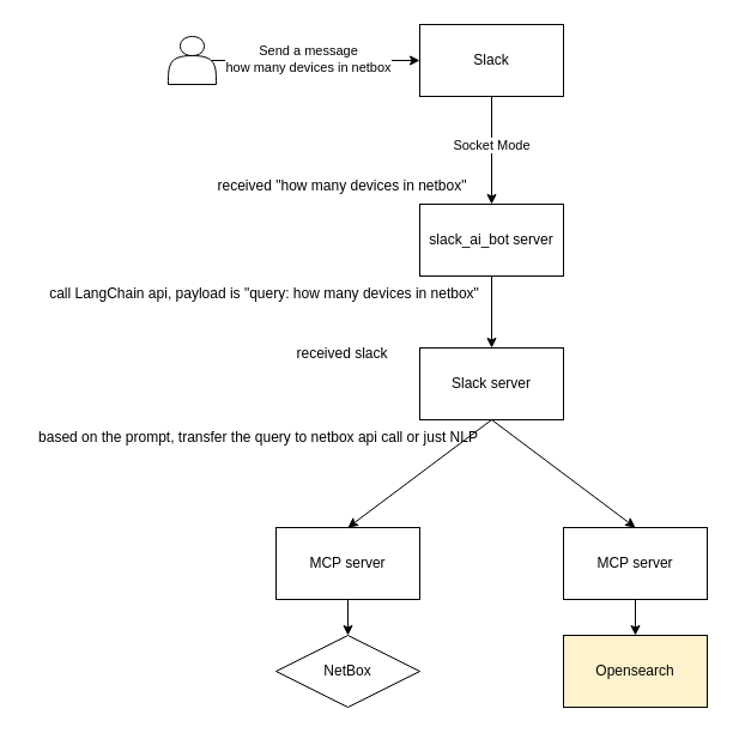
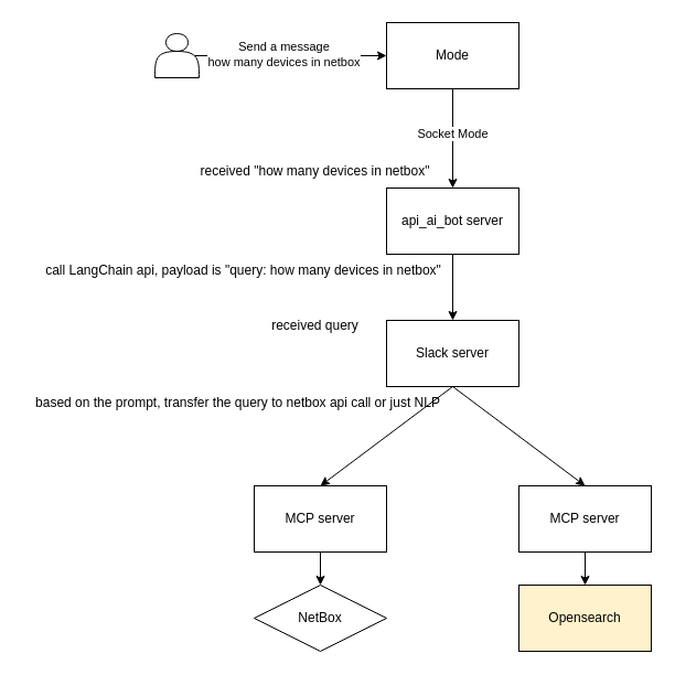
- <mxCell id="9" value="Slack" style="whiteSpace=wrap;html=1;" vertex="1" parent="1"><mxGeometry x="350" y="20" width="120" height="60" as="geometry" /></mxCell>
+ <mxCell id="9" value="Mode" style="whiteSpace=wrap;html=1;" vertex="1" parent="1"><mxGeometry x="350" y="20" width="120" height="60" as="geometry" /></mxCell>
- <mxCell id="3" value="slack_ai_bot server" style="whiteSpace=wrap;html=1;" vertex="1" parent="1"><mxGeometry x="350" y="170" width="120" height="60" as="geometry" /></mxCell>
+ <mxCell id="3" value="api_ai_bot server" style="whiteSpace=wrap;html=1;" vertex="1" parent="1"><mxGeometry x="350" y="170" width="120" height="60" as="geometry" /></mxCell>
- <mxCell id="21" value="received slack" style="text;html=1;align=center;verticalAlign=middle;resizable=0;points=[];autosize=1;strokeColor=none;fillColor=none;" vertex="1" parent="1"><mxGeometry x="235" y="280" width="100" height="30" as="geometry" /></mxCell>
+ <mxCell id="21" value="received query" style="text;html=1;align=center;verticalAlign=middle;resizable=0;points=[];autosize=1;strokeColor=none;fillColor=none;" vertex="1" parent="1"><mxGeometry x="235" y="280" width="100" height="30" as="geometry" /></mxCell>
